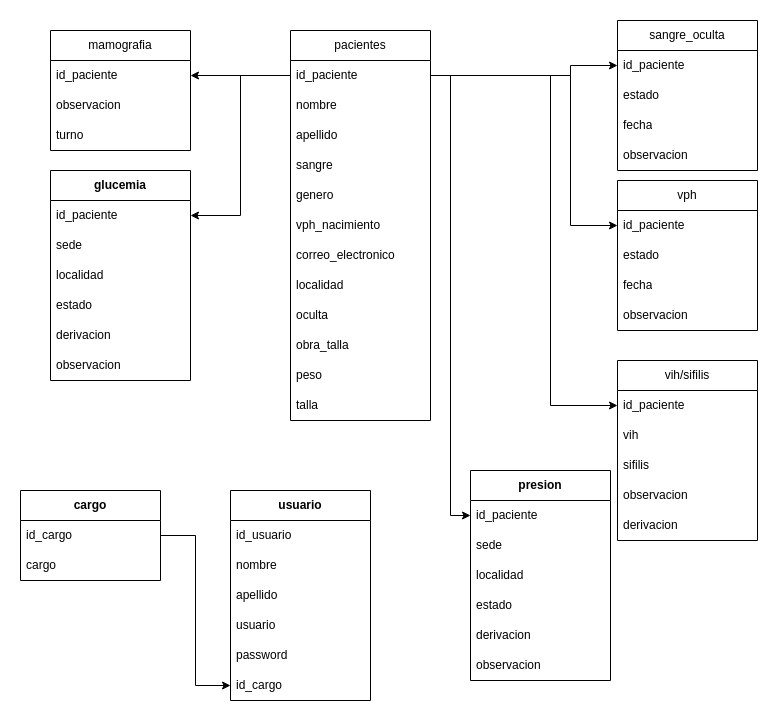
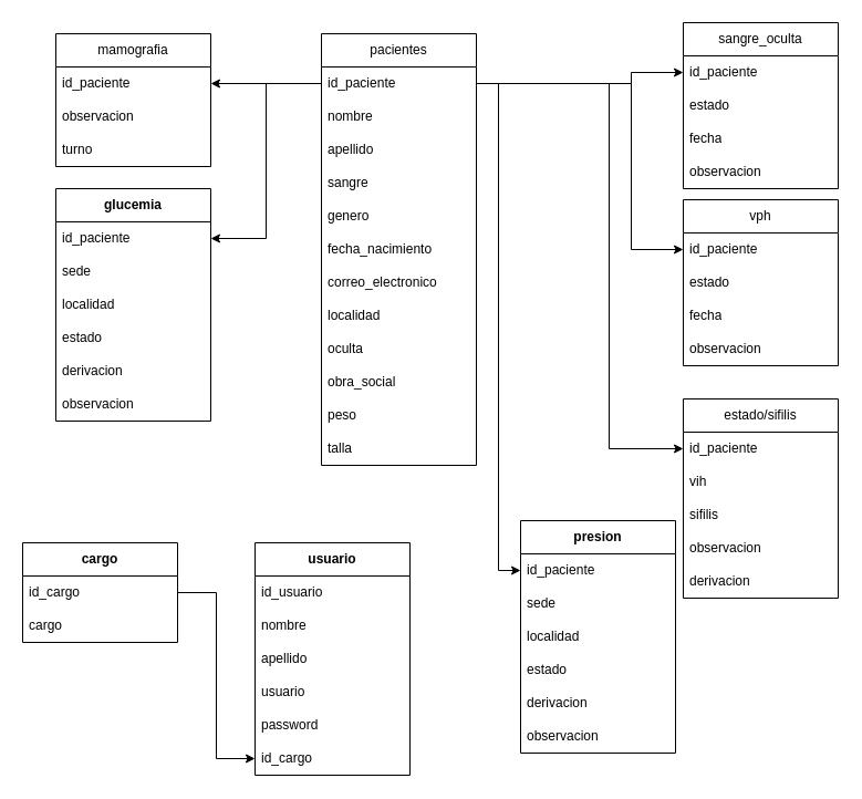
- <mxCell id="8" value="&lt;font style=&quot;vertical-align: inherit;&quot;&gt;&lt;font style=&quot;vertical-align: inherit;&quot;&gt;vph_nacimiento&lt;/font&gt;&lt;/font&gt;" style="text;strokeColor=none;fillColor=none;align=left;verticalAlign=middle;spacingLeft=4;spacingRight=4;overflow=hidden;points=[[0,0.5],[1,0.5]];portConstraint=eastwest;rotatable=0;whiteSpace=wrap;html=1;" vertex="1" parent="2"><mxGeometry y="180" width="140" height="30" as="geometry" /></mxCell>
+ <mxCell id="8" value="&lt;font style=&quot;vertical-align: inherit;&quot;&gt;&lt;font style=&quot;vertical-align: inherit;&quot;&gt;fecha_nacimiento&lt;/font&gt;&lt;/font&gt;" style="text;strokeColor=none;fillColor=none;align=left;verticalAlign=middle;spacingLeft=4;spacingRight=4;overflow=hidden;points=[[0,0.5],[1,0.5]];portConstraint=eastwest;rotatable=0;whiteSpace=wrap;html=1;" vertex="1" parent="2"><mxGeometry y="180" width="140" height="30" as="geometry" /></mxCell>
- <mxCell id="12" value="&lt;font style=&quot;vertical-align: inherit;&quot;&gt;&lt;font style=&quot;vertical-align: inherit;&quot;&gt;obra_talla&lt;/font&gt;&lt;/font&gt;" style="text;strokeColor=none;fillColor=none;align=left;verticalAlign=middle;spacingLeft=4;spacingRight=4;overflow=hidden;points=[[0,0.5],[1,0.5]];portConstraint=eastwest;rotatable=0;whiteSpace=wrap;html=1;" vertex="1" parent="2"><mxGeometry y="300" width="140" height="30" as="geometry" /></mxCell>
+ <mxCell id="12" value="&lt;font style=&quot;vertical-align: inherit;&quot;&gt;&lt;font style=&quot;vertical-align: inherit;&quot;&gt;obra_social&lt;/font&gt;&lt;/font&gt;" style="text;strokeColor=none;fillColor=none;align=left;verticalAlign=middle;spacingLeft=4;spacingRight=4;overflow=hidden;points=[[0,0.5],[1,0.5]];portConstraint=eastwest;rotatable=0;whiteSpace=wrap;html=1;" vertex="1" parent="2"><mxGeometry y="300" width="140" height="30" as="geometry" /></mxCell>
- <mxCell id="27" value="&lt;font style=&quot;vertical-align: inherit;&quot;&gt;&lt;font style=&quot;vertical-align: inherit;&quot;&gt;&lt;font style=&quot;vertical-align: inherit;&quot;&gt;&lt;font style=&quot;vertical-align: inherit;&quot;&gt;&lt;font style=&quot;vertical-align: inherit;&quot;&gt;&lt;font style=&quot;vertical-align: inherit;&quot;&gt;vih/sifilis&lt;/font&gt;&lt;/font&gt;&lt;/font&gt;&lt;/font&gt;&lt;/font&gt;&lt;/font&gt;" style="swimlane;fontStyle=0;childLayout=stackLayout;horizontal=1;startSize=30;horizontalStack=0;resizeParent=1;resizeParentMax=0;resizeLast=0;collapsible=1;marginBottom=0;whiteSpace=wrap;html=1;" vertex="1" parent="1"><mxGeometry x="617" y="360" width="140" height="180" as="geometry" /></mxCell>
+ <mxCell id="27" value="&lt;font style=&quot;vertical-align: inherit;&quot;&gt;&lt;font style=&quot;vertical-align: inherit;&quot;&gt;&lt;font style=&quot;vertical-align: inherit;&quot;&gt;&lt;font style=&quot;vertical-align: inherit;&quot;&gt;&lt;font style=&quot;vertical-align: inherit;&quot;&gt;&lt;font style=&quot;vertical-align: inherit;&quot;&gt;estado/sifilis&lt;/font&gt;&lt;/font&gt;&lt;/font&gt;&lt;/font&gt;&lt;/font&gt;&lt;/font&gt;" style="swimlane;fontStyle=0;childLayout=stackLayout;horizontal=1;startSize=30;horizontalStack=0;resizeParent=1;resizeParentMax=0;resizeLast=0;collapsible=1;marginBottom=0;whiteSpace=wrap;html=1;" vertex="1" parent="1"><mxGeometry x="617" y="360" width="140" height="180" as="geometry" /></mxCell>
